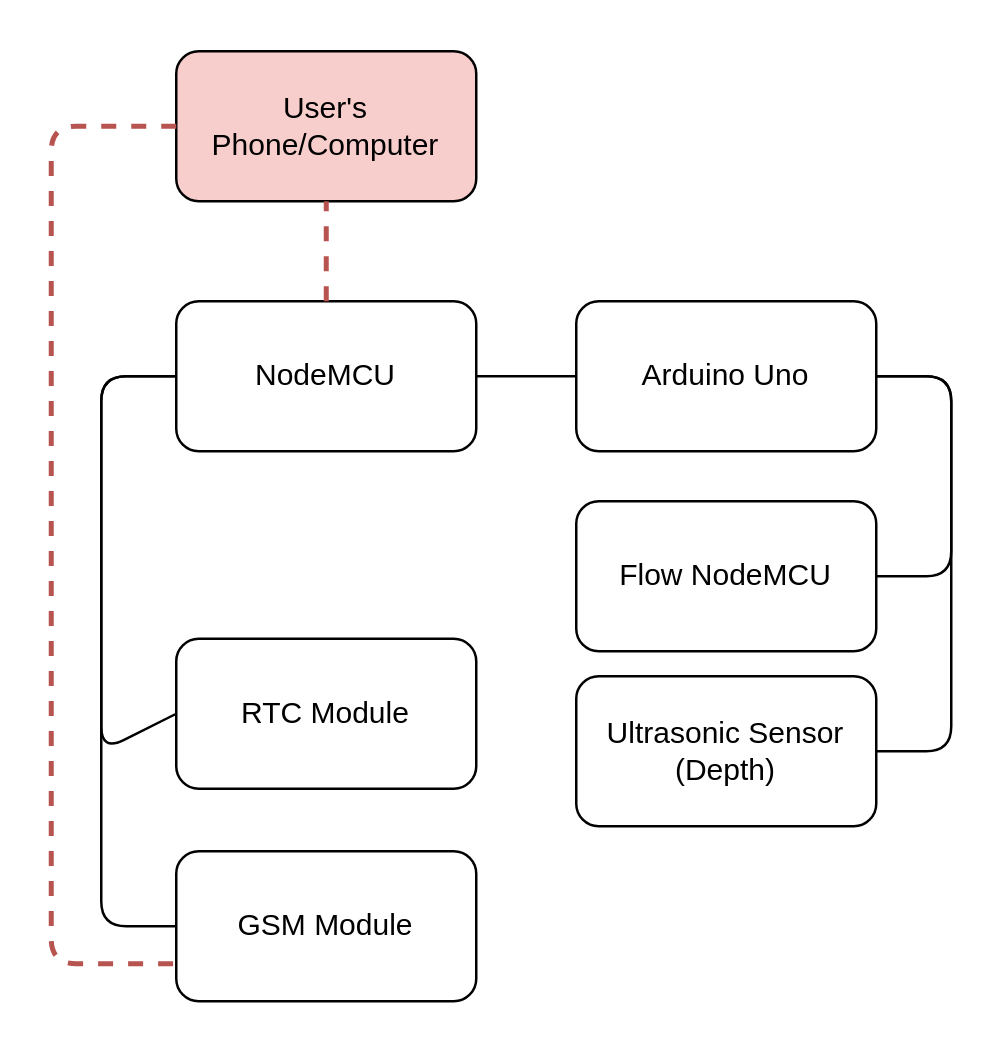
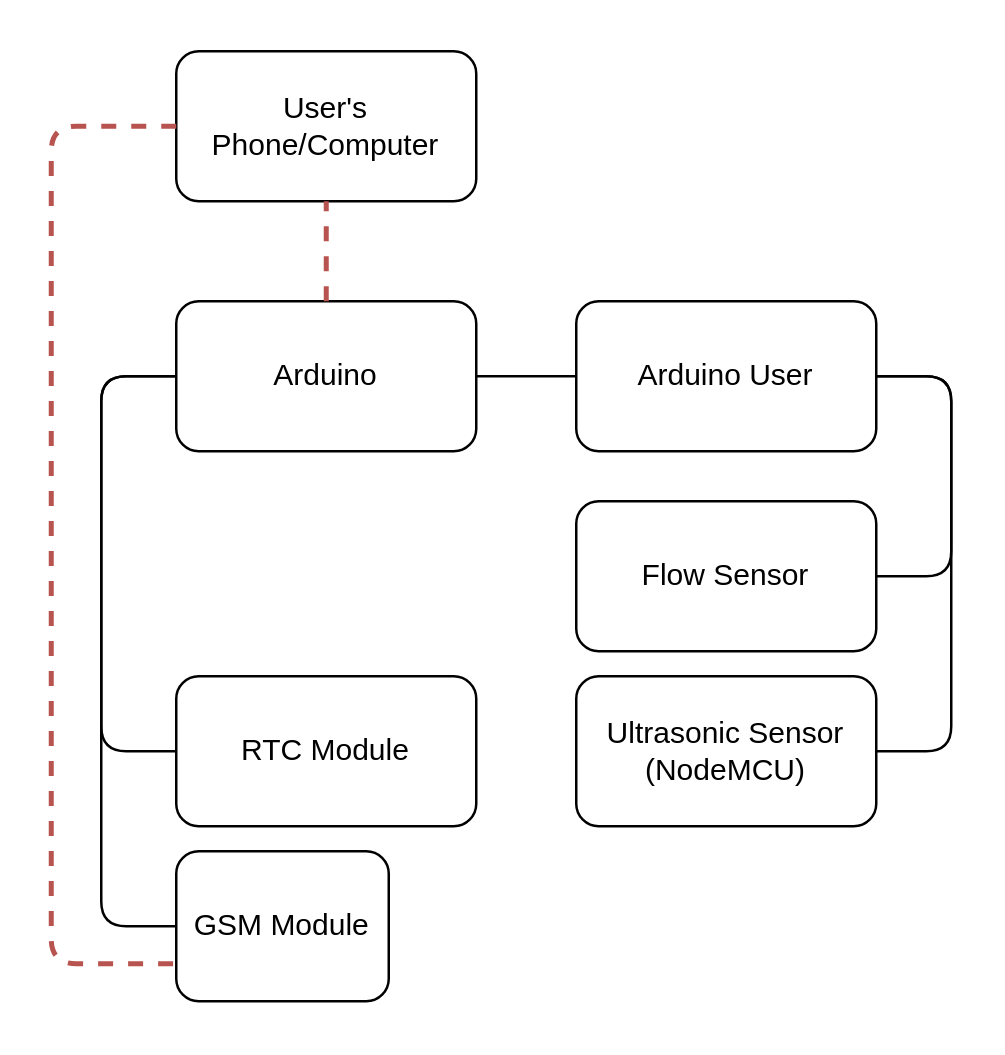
- <mxCell id="8" value="User's Phone/Computer" style="rounded=1;whiteSpace=wrap;html=1;fillColor=#f8cecc;" parent="1" vertex="1"><mxGeometry x="70" y="20" width="120" height="60" as="geometry" /></mxCell>
+ <mxCell id="8" value="User's Phone/Computer" style="rounded=1;whiteSpace=wrap;html=1;" parent="1" vertex="1"><mxGeometry x="70" y="20" width="120" height="60" as="geometry" /></mxCell>
- <mxCell id="4" value="NodeMCU" style="rounded=1;whiteSpace=wrap;html=1;" parent="1" vertex="1"><mxGeometry x="70" y="120" width="120" height="60" as="geometry" /></mxCell>
+ <mxCell id="4" value="Arduino" style="rounded=1;whiteSpace=wrap;html=1;" parent="1" vertex="1"><mxGeometry x="70" y="120" width="120" height="60" as="geometry" /></mxCell>
- <mxCell id="2" value="Arduino Uno" style="rounded=1;whiteSpace=wrap;html=1;" parent="1" vertex="1"><mxGeometry x="230" y="120" width="120" height="60" as="geometry" /></mxCell>
+ <mxCell id="2" value="Arduino User" style="rounded=1;whiteSpace=wrap;html=1;" parent="1" vertex="1"><mxGeometry x="230" y="120" width="120" height="60" as="geometry" /></mxCell>
- <mxCell id="6" value="Flow NodeMCU" style="rounded=1;whiteSpace=wrap;html=1;" parent="1" vertex="1"><mxGeometry x="230" y="200" width="120" height="60" as="geometry" /></mxCell>
+ <mxCell id="6" value="Flow Sensor" style="rounded=1;whiteSpace=wrap;html=1;" parent="1" vertex="1"><mxGeometry x="230" y="200" width="120" height="60" as="geometry" /></mxCell>
- <mxCell id="5" value="RTC Module" style="rounded=1;whiteSpace=wrap;html=1;" parent="1" vertex="1"><mxGeometry x="70" y="255" width="120" height="60" as="geometry" /></mxCell>
+ <mxCell id="5" value="RTC Module" style="rounded=1;whiteSpace=wrap;html=1;" parent="1" vertex="1"><mxGeometry x="70" y="270" width="120" height="60" as="geometry" /></mxCell>
- <mxCell id="7" value="Ultrasonic Sensor (Depth)" style="rounded=1;whiteSpace=wrap;html=1;" parent="1" vertex="1"><mxGeometry x="230" y="270" width="120" height="60" as="geometry" /></mxCell>
+ <mxCell id="7" value="Ultrasonic Sensor (NodeMCU)" style="rounded=1;whiteSpace=wrap;html=1;" parent="1" vertex="1"><mxGeometry x="230" y="270" width="120" height="60" as="geometry" /></mxCell>
- <mxCell id="3" value="GSM Module" style="rounded=1;whiteSpace=wrap;html=1;" parent="1" vertex="1"><mxGeometry x="70" y="340" width="120" height="60" as="geometry" /></mxCell>
+ <mxCell id="3" value="GSM Module" style="rounded=1;whiteSpace=wrap;html=1;" parent="1" vertex="1"><mxGeometry x="70" y="340" width="85" height="60" as="geometry" /></mxCell>
